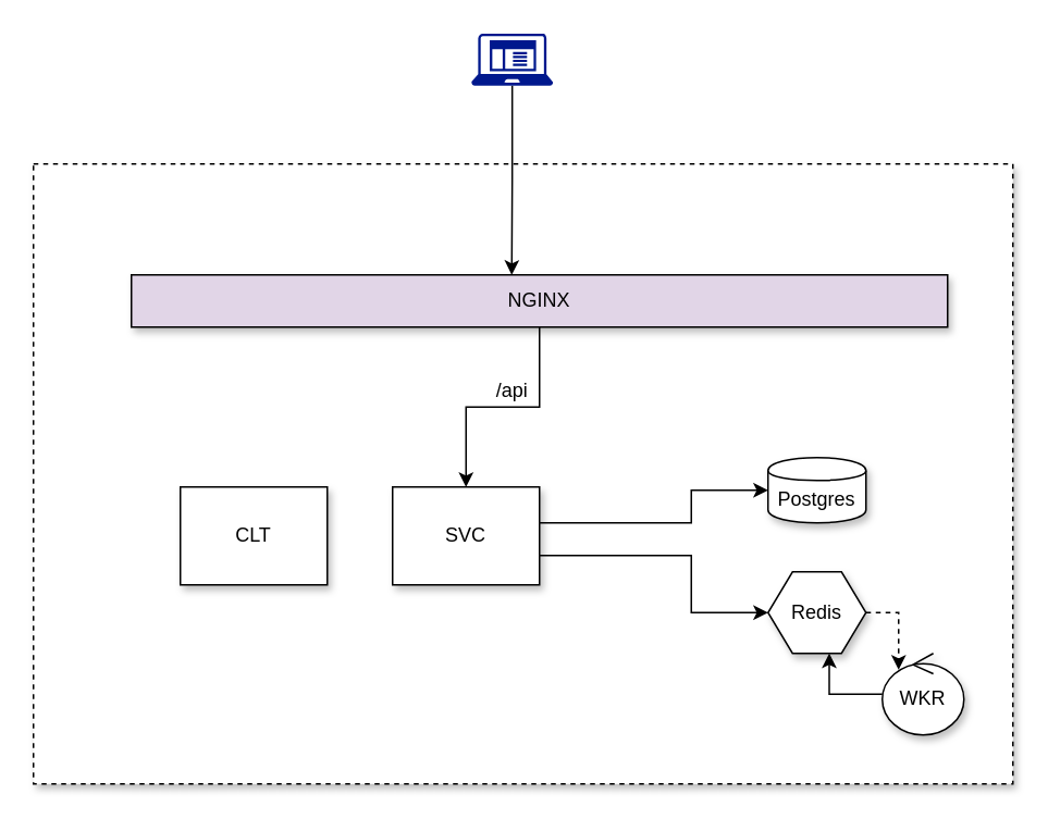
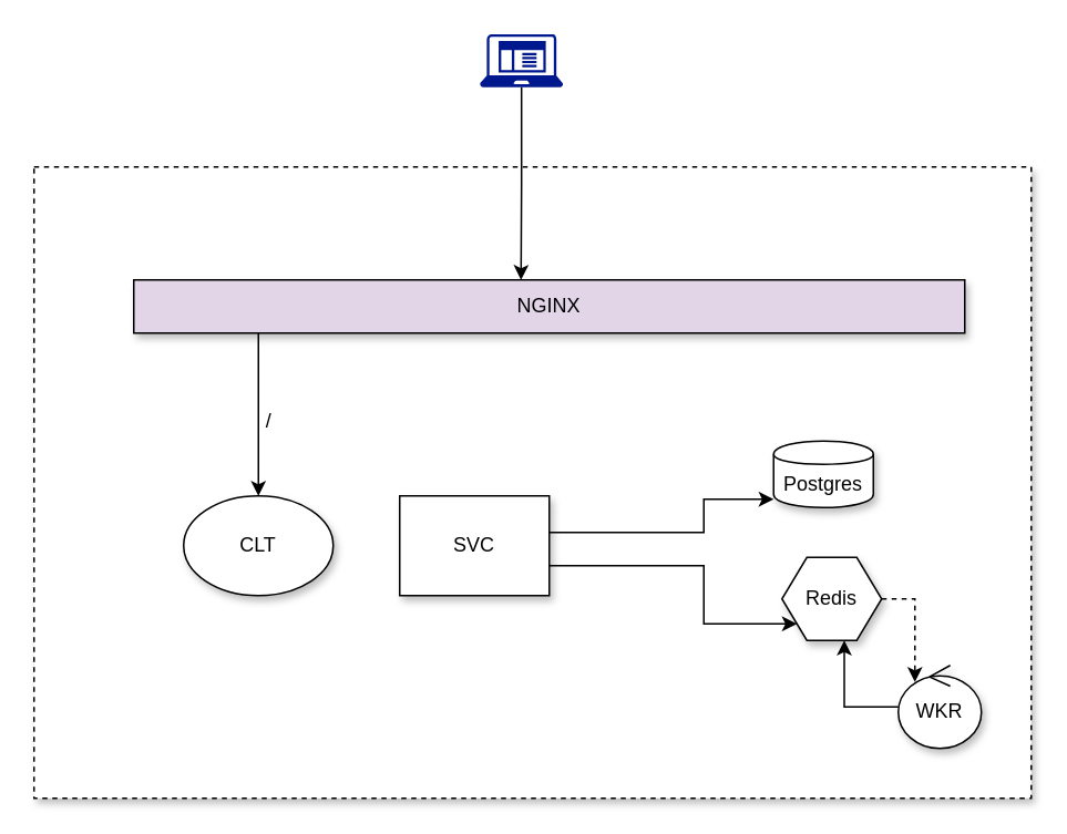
+ <mxCell id="7" style="edgeStyle=orthogonalEdgeStyle;rounded=0;orthogonalLoop=1;jettySize=auto;html=1;entryX=0.5;entryY=0;entryDx=0;entryDy=0;" edge="1" parent="1" source="9" target="10"><mxGeometry relative="1" as="geometry"><Array as="points"><mxPoint x="155" y="200" /><mxPoint x="155" y="200" /></Array></mxGeometry></mxCell>
+ <mxCell id="8" value="/" style="text;html=1;align=center;verticalAlign=middle;resizable=0;points=[];labelBackgroundColor=#ffffff;" vertex="1" connectable="0" parent="7"><mxGeometry x="-0.022" y="-3" relative="1" as="geometry"><mxPoint x="8" y="4.67" as="offset" /></mxGeometry></mxCell>
- <mxCell id="5" value="" style="edgeStyle=orthogonalEdgeStyle;rounded=0;orthogonalLoop=1;jettySize=auto;html=1;" edge="1" parent="1" source="9" target="13"><mxGeometry relative="1" as="geometry" /></mxCell>
- <mxCell id="6" value="/api" style="text;html=1;align=center;verticalAlign=middle;resizable=0;points=[];labelBackgroundColor=#ffffff;" vertex="1" connectable="0" parent="5"><mxGeometry x="0.133" y="-2" relative="1" as="geometry"><mxPoint x="14.29" y="-8.95" as="offset" /></mxGeometry></mxCell>
- <mxCell id="14" value="Postgres" style="shape=cylinder;whiteSpace=wrap;html=1;boundedLbl=1;backgroundOutline=1;shadow=1;" vertex="1" parent="1"><mxGeometry x="470" y="280" width="60" height="40" as="geometry" /></mxCell>
+ <mxCell id="14" value="Postgres" style="shape=cylinder;whiteSpace=wrap;html=1;boundedLbl=1;backgroundOutline=1;shadow=1;" vertex="1" parent="1"><mxGeometry x="465" y="265" width="60" height="40" as="geometry" /></mxCell>
- <mxCell id="10" value="CLT" style="rounded=0;whiteSpace=wrap;html=1;shadow=1;" vertex="1" parent="1"><mxGeometry x="110" y="298" width="90" height="60" as="geometry" /></mxCell>
+ <mxCell id="10" value="CLT" style="ellipse;whiteSpace=wrap;html=1;shadow=1;" vertex="1" parent="1"><mxGeometry x="110" y="298" width="90" height="60" as="geometry" /></mxCell>
- <mxCell id="16" value="Redis" style="shape=hexagon;perimeter=hexagonPerimeter2;whiteSpace=wrap;html=1;shadow=1;" vertex="1" parent="1"><mxGeometry x="470" y="350" width="60" height="50" as="geometry" /></mxCell>
+ <mxCell id="16" value="Redis" style="shape=hexagon;perimeter=hexagonPerimeter2;whiteSpace=wrap;html=1;shadow=1;" vertex="1" parent="1"><mxGeometry x="470" y="335" width="60" height="50" as="geometry" /></mxCell>
